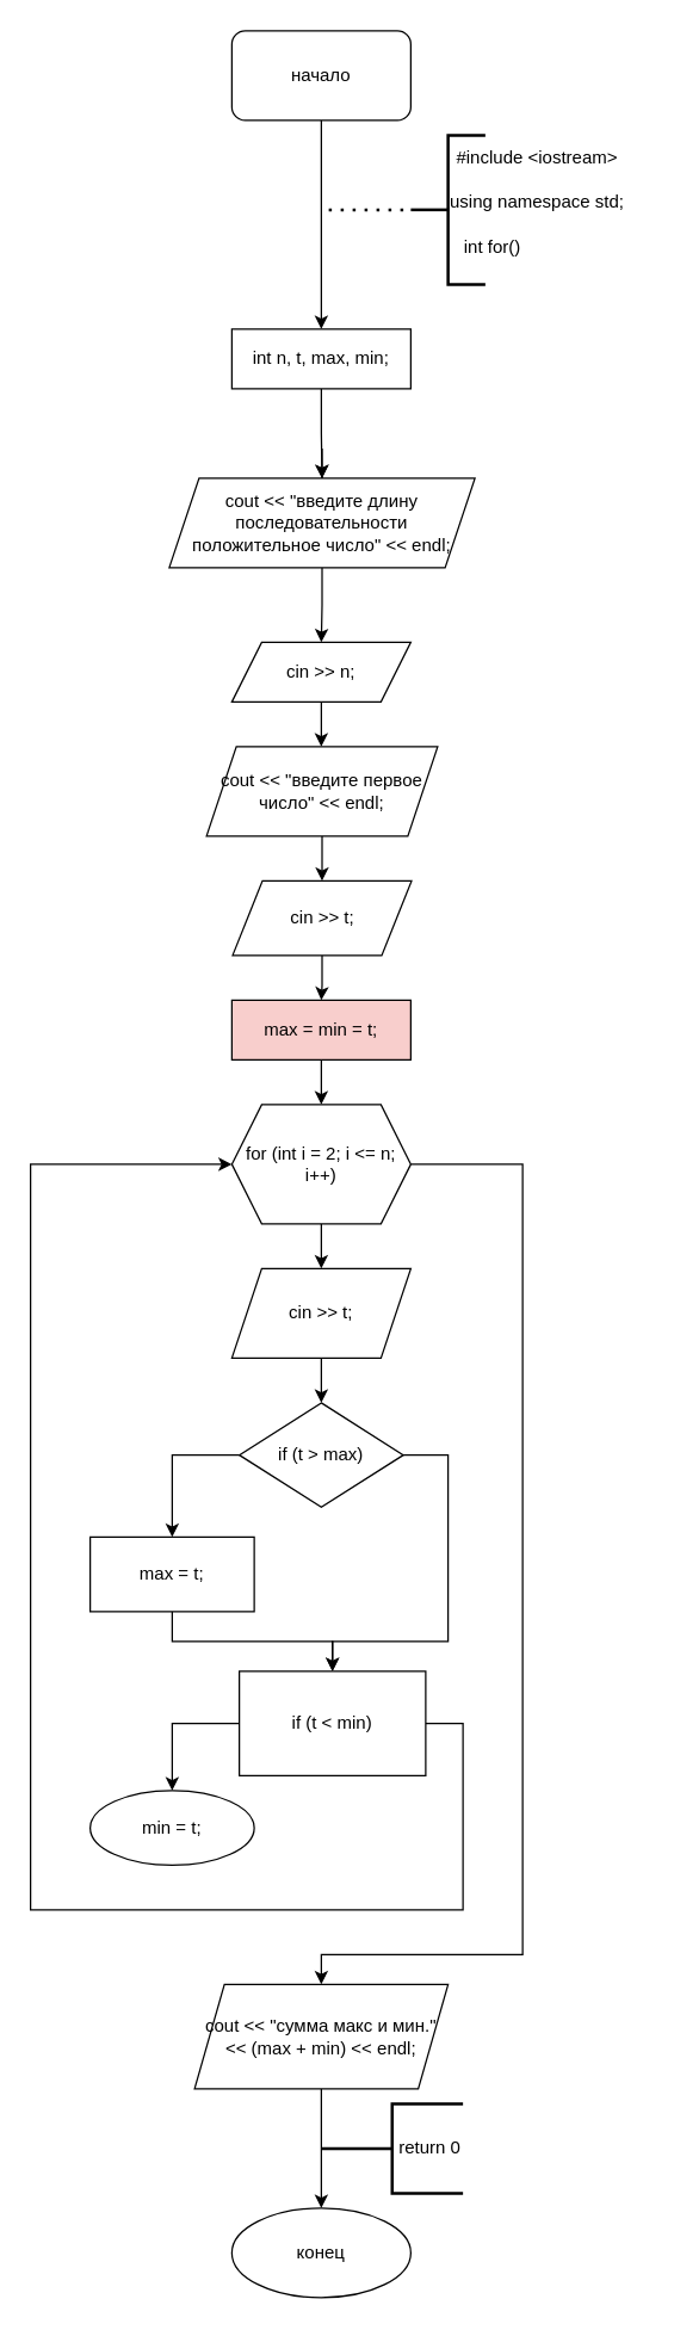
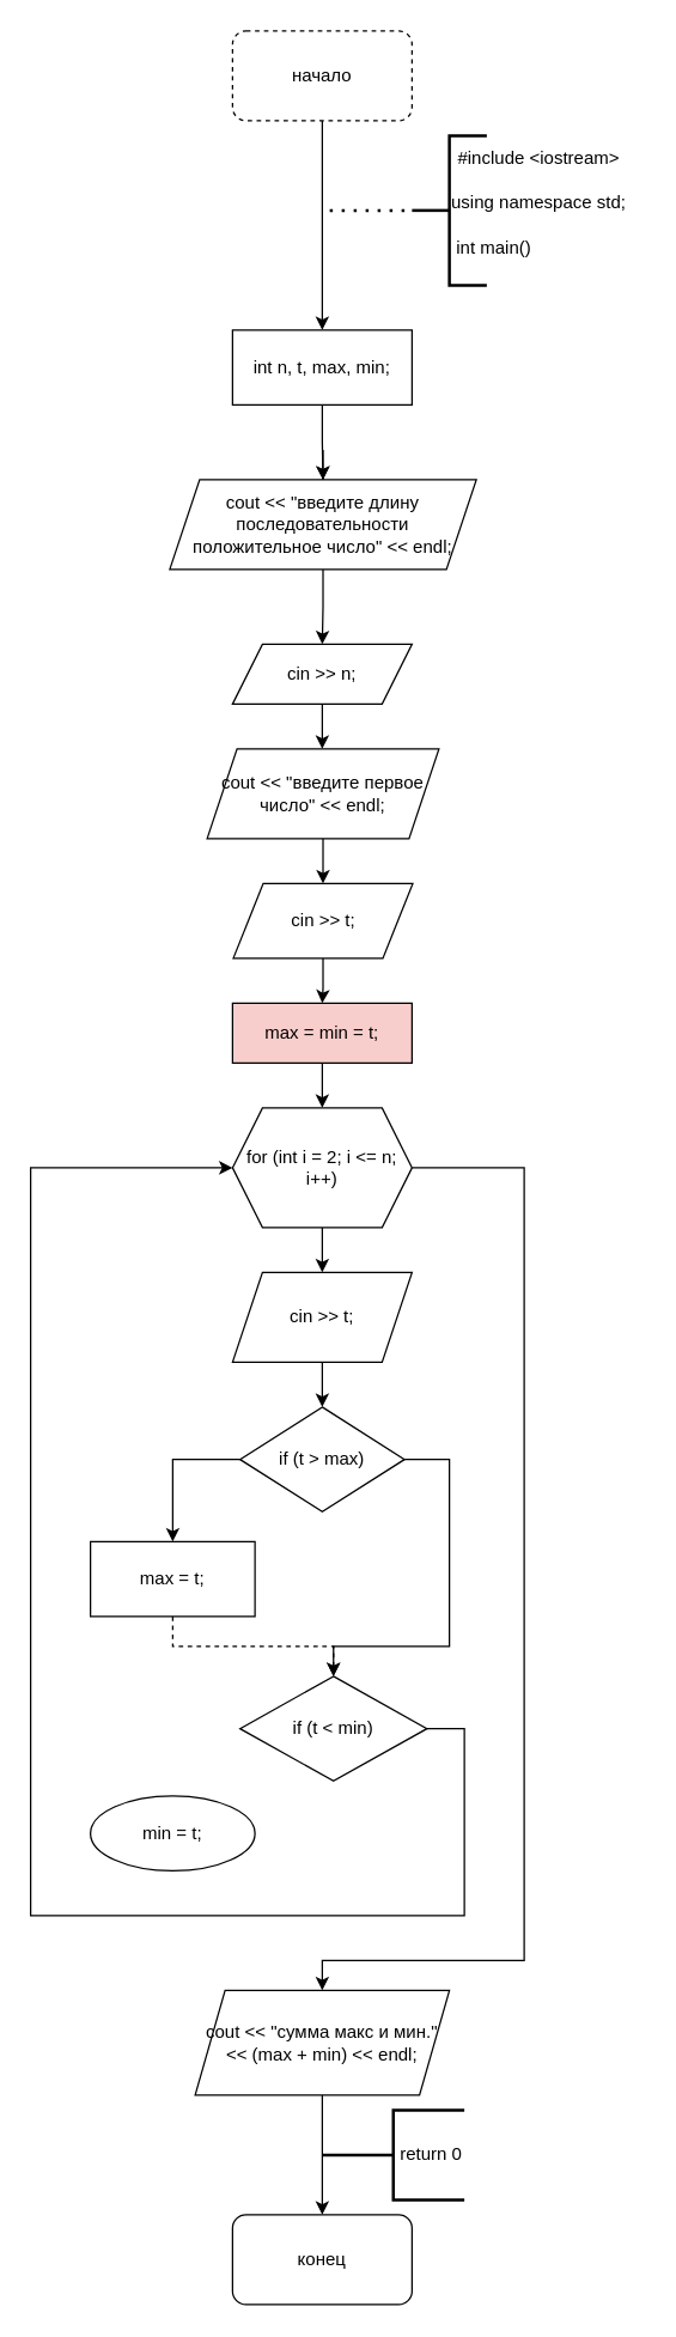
- <mxCell id="3" value="начало" style="rounded=1;whiteSpace=wrap;html=1;" vertex="1" parent="1"><mxGeometry x="155" y="20" width="120" height="60" as="geometry" /></mxCell>
+ <mxCell id="3" value="начало" style="rounded=1;whiteSpace=wrap;html=1;dashed=1;" vertex="1" parent="1"><mxGeometry x="155" y="20" width="120" height="60" as="geometry" /></mxCell>
- <mxCell id="7" value="int for()" style="text;html=1;strokeColor=none;fillColor=none;align=center;verticalAlign=middle;whiteSpace=wrap;rounded=0;" vertex="1" parent="1"><mxGeometry x="300" y="150" width="60" height="30" as="geometry" /></mxCell>
+ <mxCell id="7" value="int main()" style="text;html=1;strokeColor=none;fillColor=none;align=center;verticalAlign=middle;whiteSpace=wrap;rounded=0;" vertex="1" parent="1"><mxGeometry x="300" y="150" width="60" height="30" as="geometry" /></mxCell>
- <mxCell id="9" value="int n, t, max, min;" style="rounded=0;whiteSpace=wrap;html=1;" vertex="1" parent="1"><mxGeometry x="155" y="220" width="120" height="40" as="geometry" /></mxCell>
+ <mxCell id="9" value="int n, t, max, min;" style="rounded=0;whiteSpace=wrap;html=1;" vertex="1" parent="1"><mxGeometry x="155" y="220" width="120" height="50" as="geometry" /></mxCell>
- <mxCell id="29" style="edgeStyle=orthogonalEdgeStyle;rounded=0;orthogonalLoop=1;jettySize=auto;html=1;entryX=0.5;entryY=0;entryDx=0;entryDy=0;" edge="1" parent="1" source="30" target="33"><mxGeometry relative="1" as="geometry"><Array as="points"><mxPoint x="115" y="1100" /><mxPoint x="223" y="1100" /></Array></mxGeometry></mxCell>
+ <mxCell id="29" style="edgeStyle=orthogonalEdgeStyle;rounded=0;orthogonalLoop=1;jettySize=auto;html=1;entryX=0.5;entryY=0;entryDx=0;entryDy=0;dashed=1;" edge="1" parent="1" source="30" target="33"><mxGeometry relative="1" as="geometry"><Array as="points"><mxPoint x="115" y="1100" /><mxPoint x="223" y="1100" /></Array></mxGeometry></mxCell>
- <mxCell id="31" style="edgeStyle=orthogonalEdgeStyle;rounded=0;orthogonalLoop=1;jettySize=auto;html=1;entryX=0.5;entryY=0;entryDx=0;entryDy=0;" edge="1" parent="1" source="33" target="34"><mxGeometry relative="1" as="geometry"><Array as="points"><mxPoint x="115" y="1155" /></Array></mxGeometry></mxCell>
- <mxCell id="33" value="if (t &lt; min)" style="whiteSpace=wrap;html=1;rounded=0;" vertex="1" parent="1"><mxGeometry x="160" y="1120" width="125" height="70" as="geometry" /></mxCell>
+ <mxCell id="33" value="if (t &lt; min)" style="rhombus;whiteSpace=wrap;html=1;" vertex="1" parent="1"><mxGeometry x="160" y="1120" width="125" height="70" as="geometry" /></mxCell>
- <mxCell id="37" value="конец" style="ellipse;whiteSpace=wrap;html=1;" vertex="1" parent="1"><mxGeometry x="155" y="1480" width="120" height="60" as="geometry" /></mxCell>
+ <mxCell id="37" value="конец" style="rounded=1;whiteSpace=wrap;html=1;" vertex="1" parent="1"><mxGeometry x="155" y="1480" width="120" height="60" as="geometry" /></mxCell>
